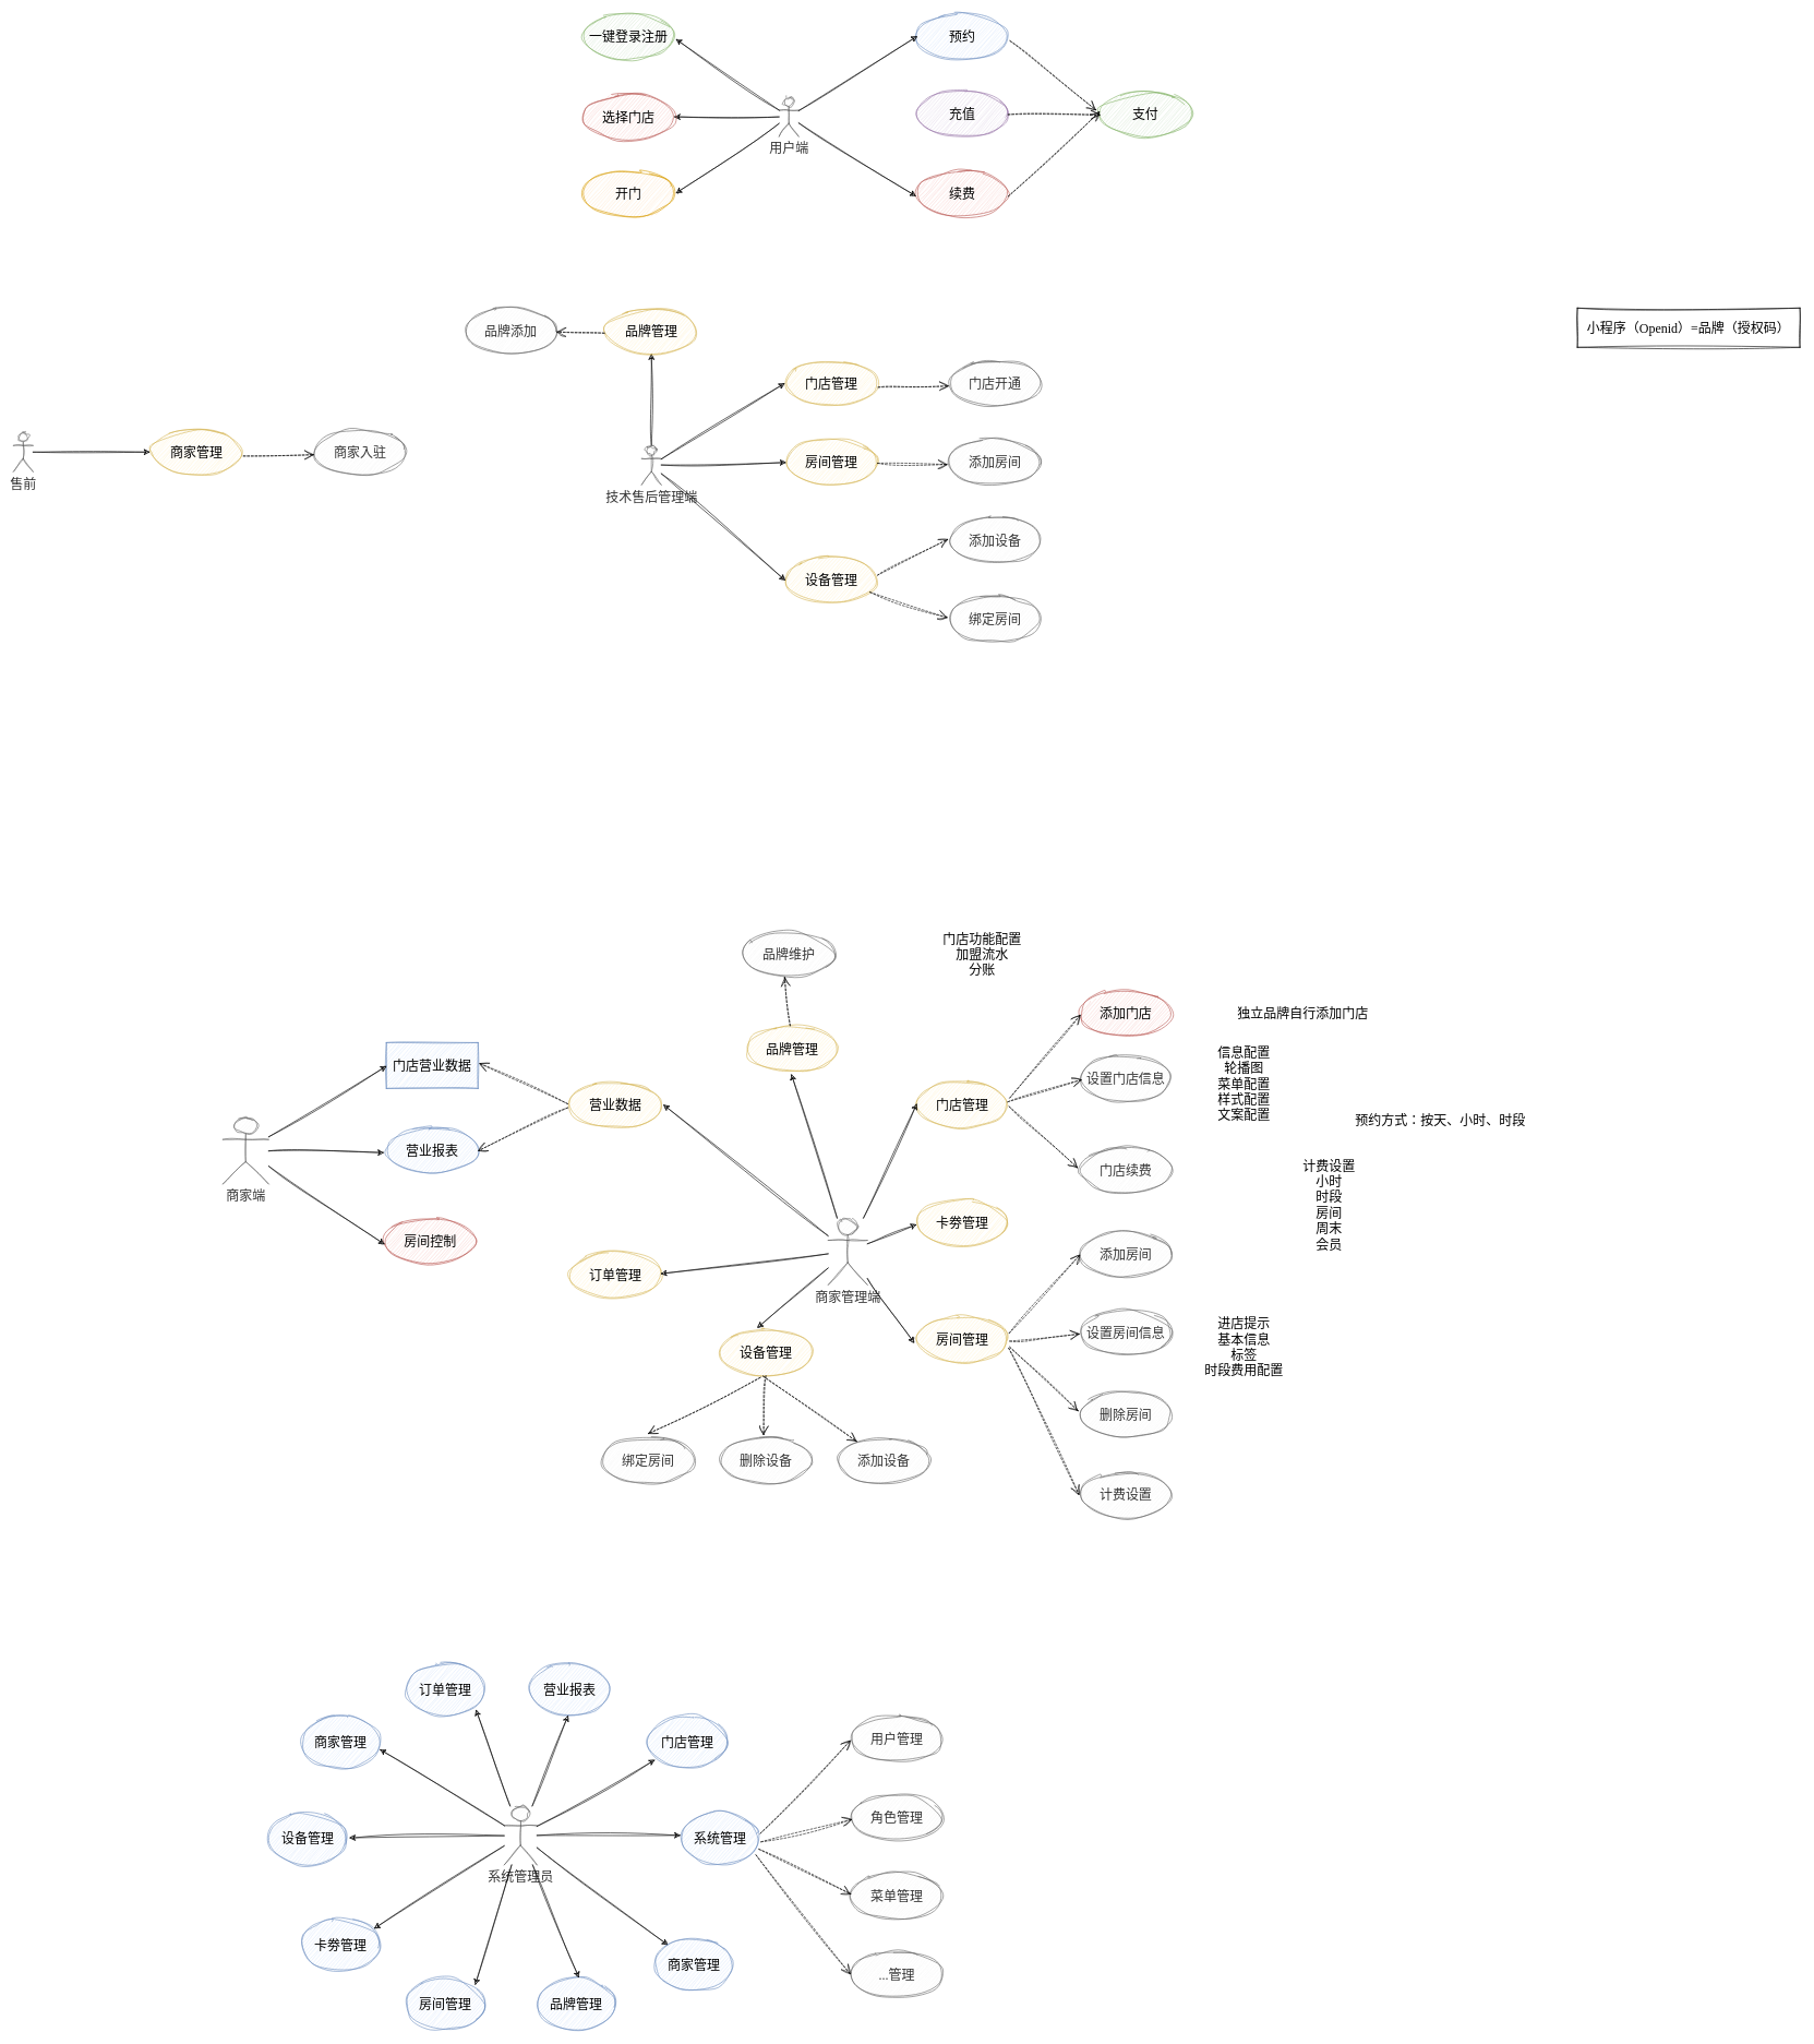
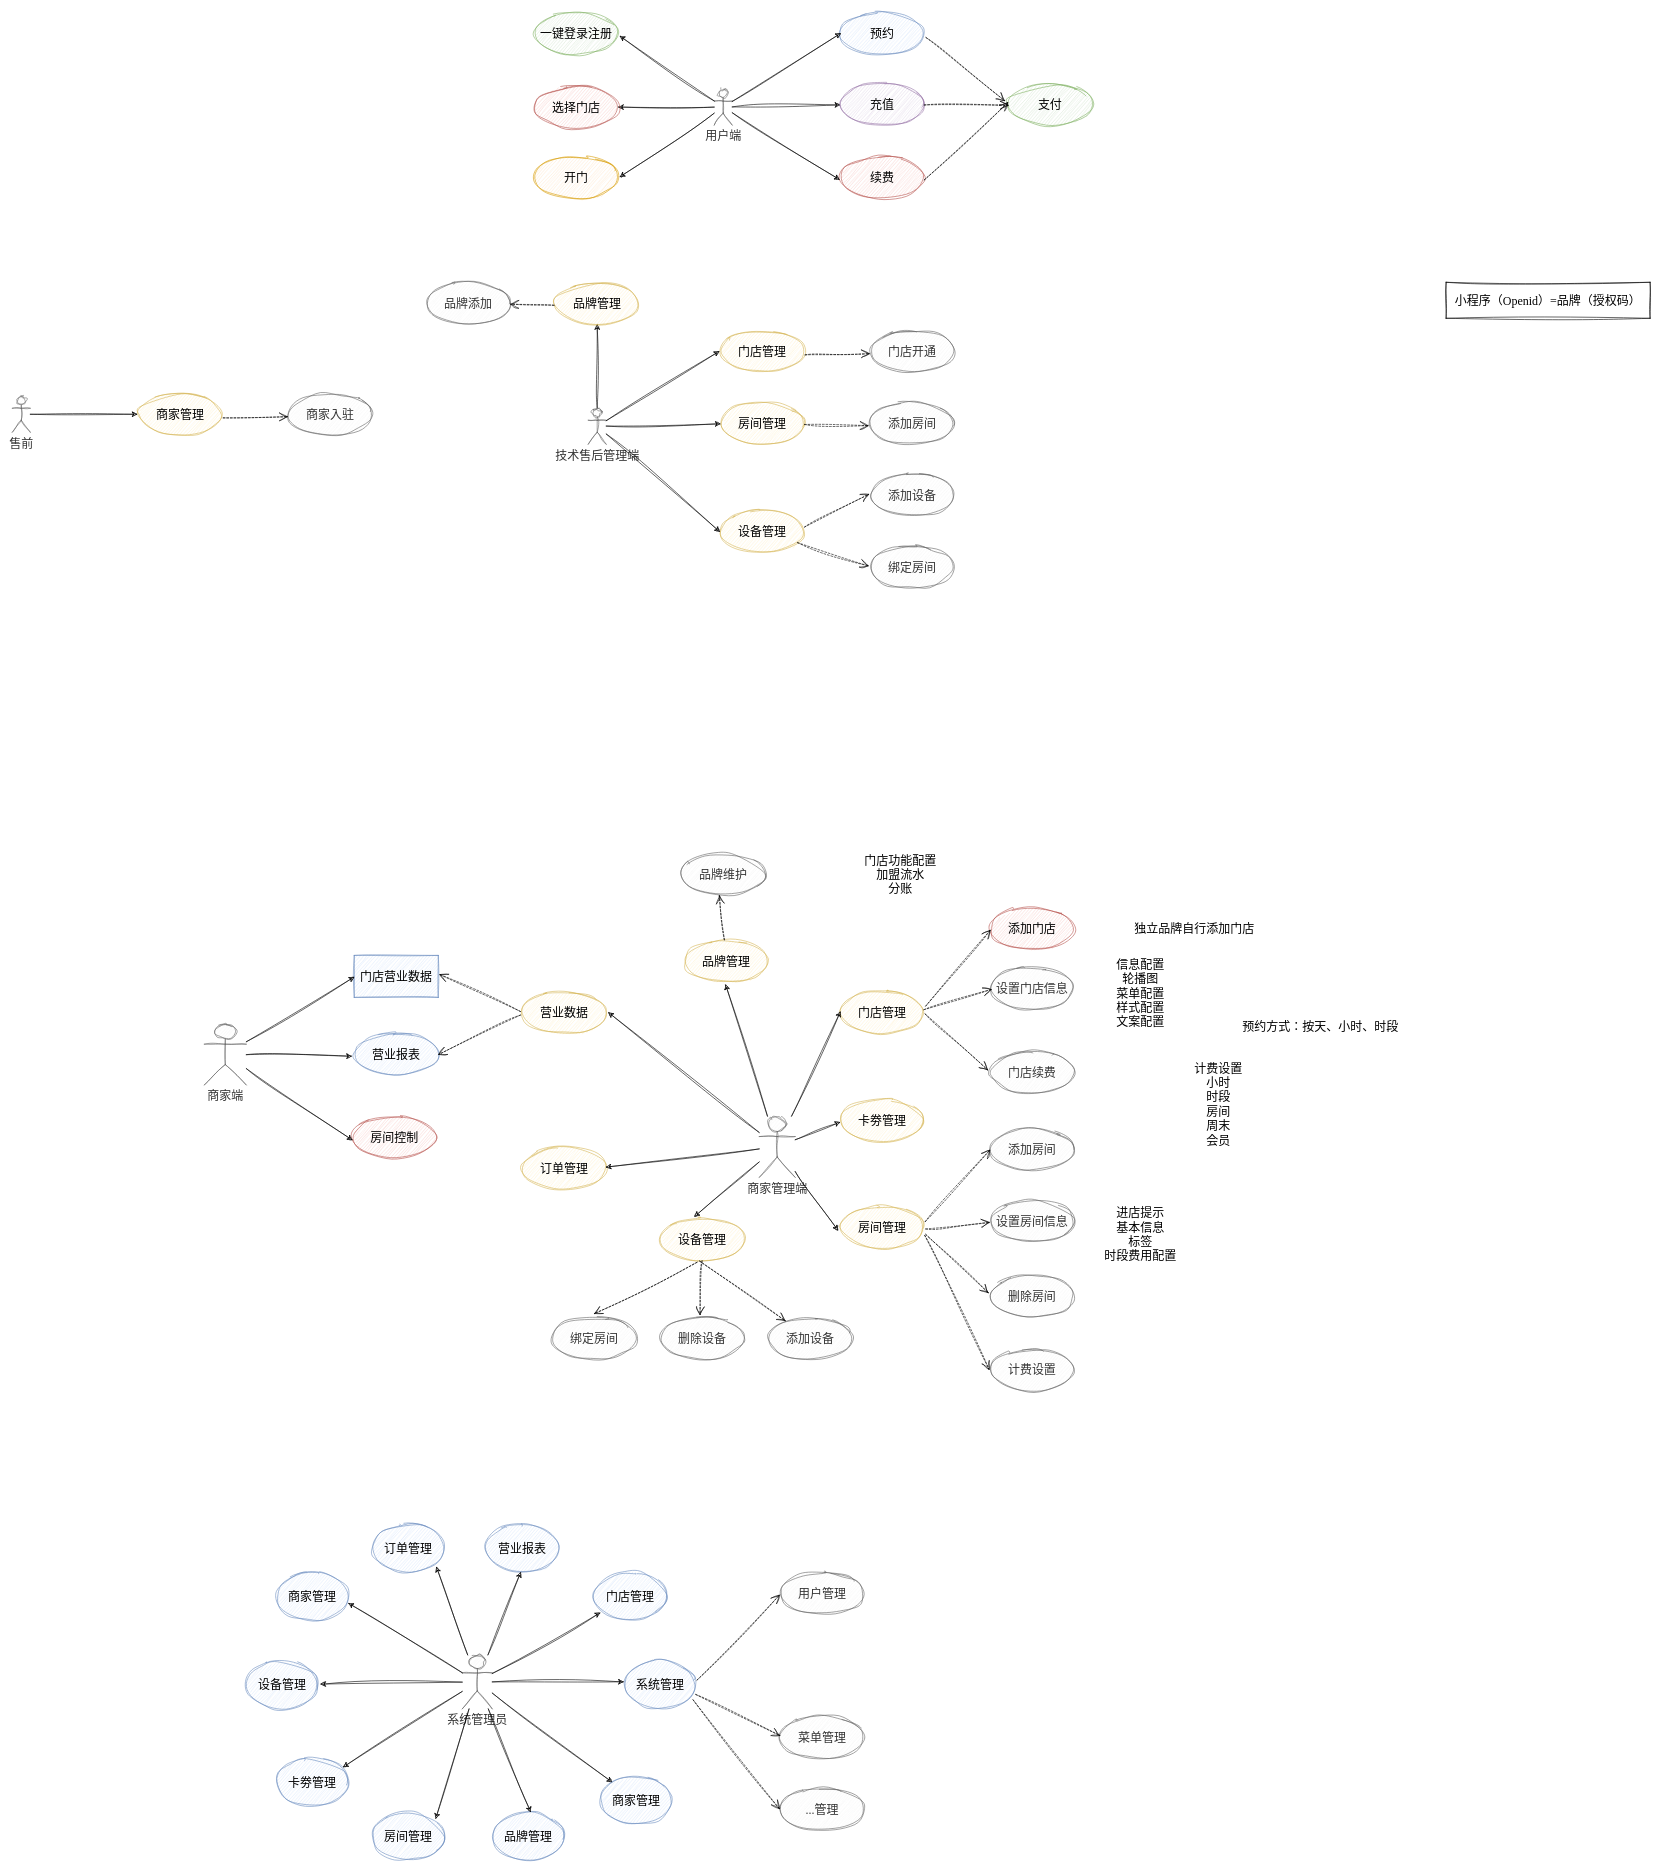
+ <mxCell id="2" style="rounded=0;sketch=1;hachureGap=4;jiggle=2;curveFitting=1;orthogonalLoop=1;jettySize=auto;html=1;fontFamily=Architects Daughter;fontSource=https%3A%2F%2Ffonts.googleapis.com%2Fcss%3Ffamily%3DArchitects%2BDaughter;fontSize=16;" parent="1" source="4" target="6" edge="1"><mxGeometry relative="1" as="geometry" /></mxCell>
- <mxCell id="100" value="角色管理" style="ellipse;whiteSpace=wrap;html=1;sketch=1;hachureGap=4;jiggle=2;curveFitting=1;fontFamily=Architects Daughter;fontSource=https%3A%2F%2Ffonts.googleapis.com%2Fcss%3Ffamily%3DArchitects%2BDaughter;fontSize=20;fillColor=#f5f5f5;strokeColor=#666666;fontColor=#333333;" vertex="1" parent="1"><mxGeometry x="1300" y="2740" width="140" height="70" as="geometry" /></mxCell>
- <mxCell id="104" value="" style="endArrow=open;endSize=12;dashed=1;html=1;rounded=0;sketch=1;hachureGap=4;jiggle=2;curveFitting=1;fontFamily=Architects Daughter;fontSource=https%3A%2F%2Ffonts.googleapis.com%2Fcss%3Ffamily%3DArchitects%2BDaughter;fontSize=16;entryX=0.01;entryY=0.548;entryDx=0;entryDy=0;entryPerimeter=0;exitX=1.02;exitY=0.56;exitDx=0;exitDy=0;exitPerimeter=0;" edge="1" parent="1" source="98" target="100"><mxGeometry width="160" relative="1" as="geometry"><mxPoint x="1171" y="2810" as="sourcePoint" /><mxPoint x="1309" y="2668" as="targetPoint" /></mxGeometry></mxCell>
